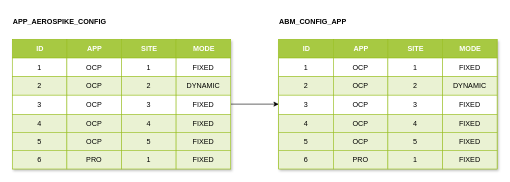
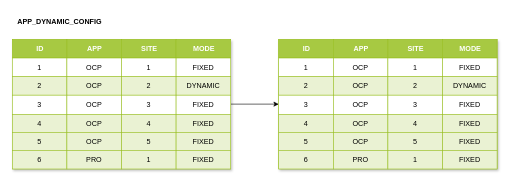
- <mxCell id="75" value="APP_AEROSPIKE_CONFIG" style="text;html=1;align=center;verticalAlign=middle;whiteSpace=wrap;rounded=0;fontStyle=1" vertex="1" parent="1"><mxGeometry x="20" y="20" width="158" height="30" as="geometry" /></mxCell>
+ <mxCell id="75" value="APP_DYNAMIC_CONFIG" style="text;html=1;align=center;verticalAlign=middle;whiteSpace=wrap;rounded=0;fontStyle=1" vertex="1" parent="1"><mxGeometry x="20" y="20" width="158" height="30" as="geometry" /></mxCell>
- <mxCell id="76" value="ABM_CONFIG_APP" style="text;html=1;align=center;verticalAlign=middle;whiteSpace=wrap;rounded=0;fontStyle=1" vertex="1" parent="1"><mxGeometry x="466" y="20" width="110" height="30" as="geometry" /></mxCell>
